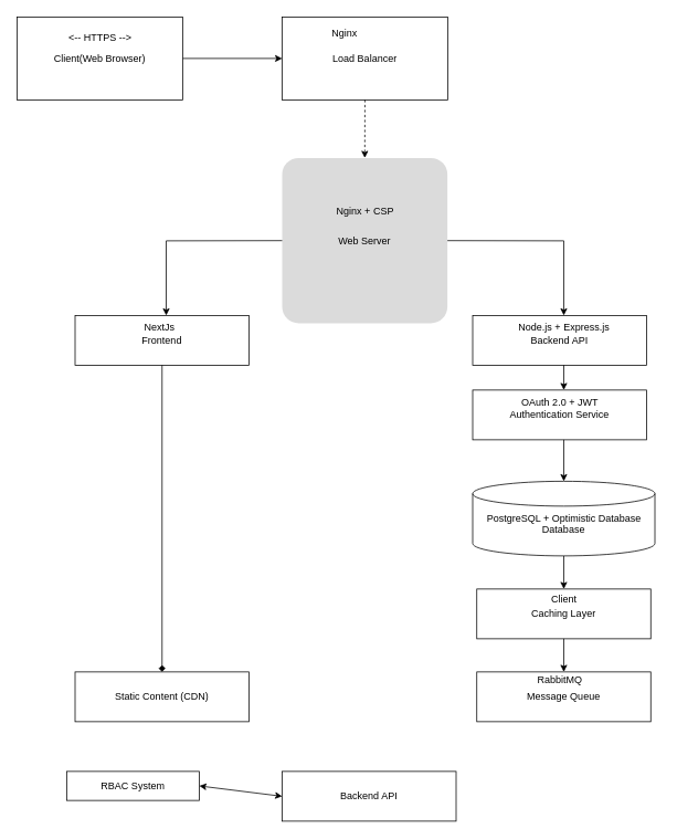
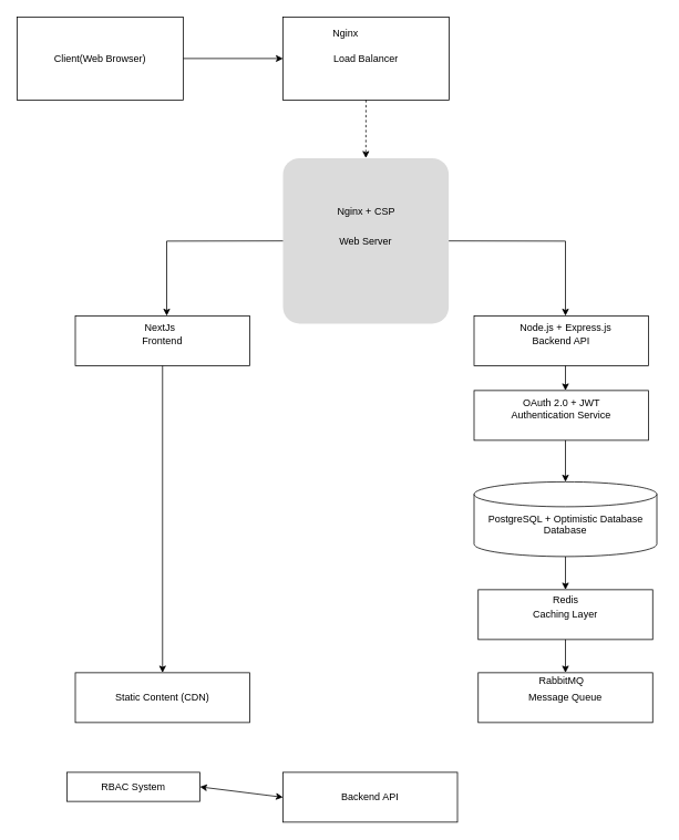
- <mxCell id="3" value="&amp;lt;-- HTTPS --&amp;gt;" style="text;html=1;align=center;verticalAlign=middle;resizable=0;points=[];autosize=1;strokeColor=none;fillColor=none;" vertex="1" parent="1"><mxGeometry x="70" y="30" width="100" height="30" as="geometry" /></mxCell>
- <mxCell id="21" value="&#10;Client&#10;&#10;" style="text;html=1;align=center;verticalAlign=middle;resizable=0;points=[];autosize=1;strokeColor=none;fillColor=none;" vertex="1" parent="1"><mxGeometry x="655" y="700" width="50" height="60" as="geometry" /></mxCell>
+ <mxCell id="21" value="&#10;Redis&#10;&#10;" style="text;html=1;align=center;verticalAlign=middle;resizable=0;points=[];autosize=1;strokeColor=none;fillColor=none;" vertex="1" parent="1"><mxGeometry x="655" y="700" width="50" height="60" as="geometry" /></mxCell>
- <mxCell id="27" value="" style="endArrow=diamond;html=1;rounded=0;exitX=0.5;exitY=1;exitDx=0;exitDy=0;entryX=0.5;entryY=0;entryDx=0;entryDy=0;" edge="1" parent="1" source="11" target="24"><mxGeometry width="50" height="50" relative="1" as="geometry"><mxPoint x="560" y="770" as="sourcePoint" /><mxPoint x="610" y="720" as="targetPoint" /></mxGeometry></mxCell>
+ <mxCell id="27" value="" style="endArrow=classic;html=1;rounded=0;exitX=0.5;exitY=1;exitDx=0;exitDy=0;entryX=0.5;entryY=0;entryDx=0;entryDy=0;" edge="1" parent="1" source="11" target="24"><mxGeometry width="50" height="50" relative="1" as="geometry"><mxPoint x="560" y="770" as="sourcePoint" /><mxPoint x="610" y="720" as="targetPoint" /></mxGeometry></mxCell>
